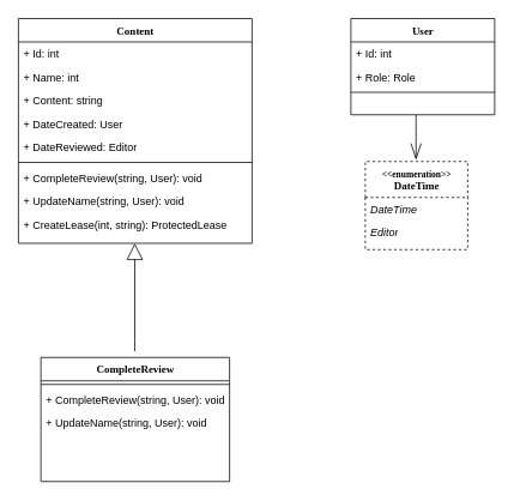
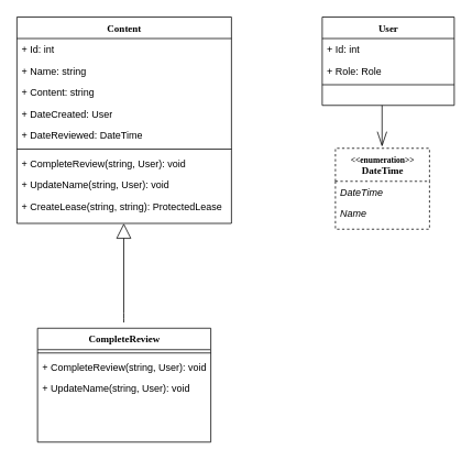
- <mxCell id="5" value="+ Name: int" style="text;html=1;strokeColor=none;fillColor=none;align=left;verticalAlign=top;spacingLeft=4;spacingRight=4;whiteSpace=wrap;overflow=hidden;rotatable=0;points=[[0,0.5],[1,0.5]];portConstraint=eastwest;" parent="3" vertex="1"><mxGeometry y="52" width="260" height="26" as="geometry" /></mxCell>
+ <mxCell id="5" value="+ Name: string" style="text;html=1;strokeColor=none;fillColor=none;align=left;verticalAlign=top;spacingLeft=4;spacingRight=4;whiteSpace=wrap;overflow=hidden;rotatable=0;points=[[0,0.5],[1,0.5]];portConstraint=eastwest;" parent="3" vertex="1"><mxGeometry y="52" width="260" height="26" as="geometry" /></mxCell>
- <mxCell id="8" value="+ DateReviewed: Editor" style="text;html=1;strokeColor=none;fillColor=none;align=left;verticalAlign=top;spacingLeft=4;spacingRight=4;whiteSpace=wrap;overflow=hidden;rotatable=0;points=[[0,0.5],[1,0.5]];portConstraint=eastwest;" parent="3" vertex="1"><mxGeometry y="130" width="260" height="26" as="geometry" /></mxCell>
+ <mxCell id="8" value="+ DateReviewed: DateTime" style="text;html=1;strokeColor=none;fillColor=none;align=left;verticalAlign=top;spacingLeft=4;spacingRight=4;whiteSpace=wrap;overflow=hidden;rotatable=0;points=[[0,0.5],[1,0.5]];portConstraint=eastwest;" parent="3" vertex="1"><mxGeometry y="130" width="260" height="26" as="geometry" /></mxCell>
- <mxCell id="12" value="+ CreateLease(int, string): ProtectedLease" style="text;html=1;strokeColor=none;fillColor=none;align=left;verticalAlign=top;spacingLeft=4;spacingRight=4;whiteSpace=wrap;overflow=hidden;rotatable=0;points=[[0,0.5],[1,0.5]];portConstraint=eastwest;" vertex="1" parent="3"><mxGeometry y="216" width="260" height="34" as="geometry" /></mxCell>
+ <mxCell id="12" value="+ CreateLease(string, string): ProtectedLease" style="text;html=1;strokeColor=none;fillColor=none;align=left;verticalAlign=top;spacingLeft=4;spacingRight=4;whiteSpace=wrap;overflow=hidden;rotatable=0;points=[[0,0.5],[1,0.5]];portConstraint=eastwest;" vertex="1" parent="3"><mxGeometry y="216" width="260" height="34" as="geometry" /></mxCell>
- <mxCell id="23" value="&lt;i&gt;Editor&lt;/i&gt;" style="text;html=1;strokeColor=none;fillColor=none;align=left;verticalAlign=top;spacingLeft=4;spacingRight=4;whiteSpace=wrap;overflow=hidden;rotatable=0;points=[[0,0.5],[1,0.5]];portConstraint=eastwest;" vertex="1" parent="21"><mxGeometry y="66" width="114" height="26" as="geometry" /></mxCell>
+ <mxCell id="23" value="&lt;i&gt;Name&lt;/i&gt;" style="text;html=1;strokeColor=none;fillColor=none;align=left;verticalAlign=top;spacingLeft=4;spacingRight=4;whiteSpace=wrap;overflow=hidden;rotatable=0;points=[[0,0.5],[1,0.5]];portConstraint=eastwest;" vertex="1" parent="21"><mxGeometry y="66" width="114" height="26" as="geometry" /></mxCell>
